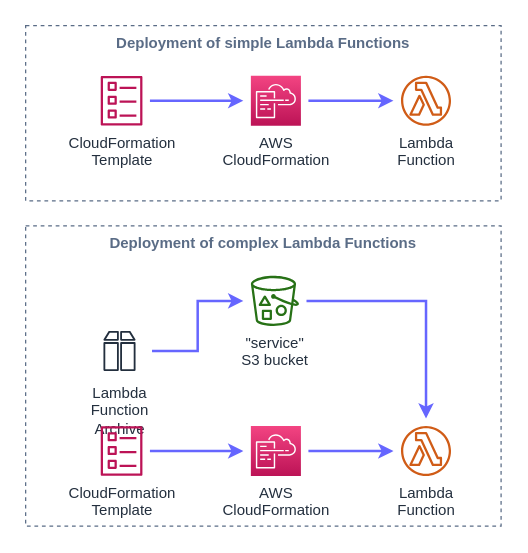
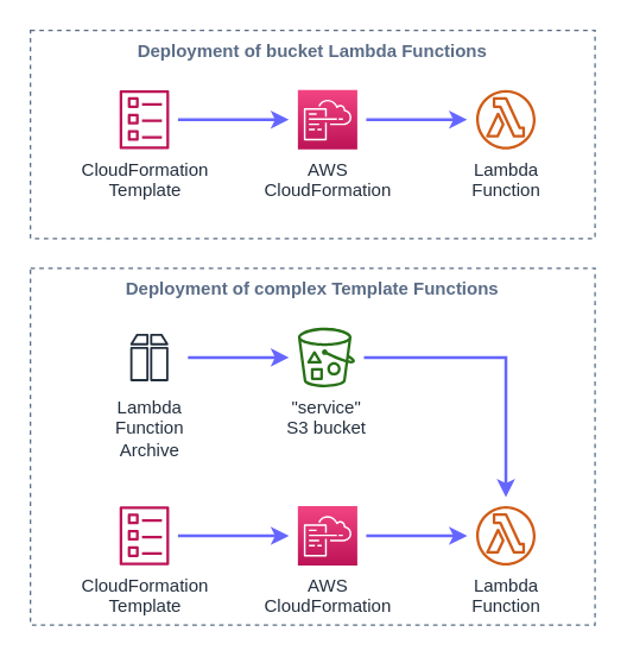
- <mxCell id="17" value="Deployment of simple Lambda Functions" style="fillColor=none;strokeColor=#5A6C86;dashed=1;verticalAlign=top;fontStyle=1;fontColor=#5A6C86;" vertex="1" parent="1"><mxGeometry x="20" y="20" width="380" height="140" as="geometry" /></mxCell>
+ <mxCell id="17" value="Deployment of bucket Lambda Functions" style="fillColor=none;strokeColor=#5A6C86;dashed=1;verticalAlign=top;fontStyle=1;fontColor=#5A6C86;" vertex="1" parent="1"><mxGeometry x="20" y="20" width="380" height="140" as="geometry" /></mxCell>
- <mxCell id="16" value="Deployment of complex Lambda Functions" style="fillColor=none;strokeColor=#5A6C86;dashed=1;verticalAlign=top;fontStyle=1;fontColor=#5A6C86;" vertex="1" parent="1"><mxGeometry x="20" y="180" width="380" height="240" as="geometry" /></mxCell>
+ <mxCell id="16" value="Deployment of complex Template Functions" style="fillColor=none;strokeColor=#5A6C86;dashed=1;verticalAlign=top;fontStyle=1;fontColor=#5A6C86;" vertex="1" parent="1"><mxGeometry x="20" y="180" width="380" height="240" as="geometry" /></mxCell>
- <mxCell id="11" value="Lambda&lt;br&gt;Function&lt;br&gt;Archive" style="outlineConnect=0;fontColor=#232F3E;gradientColor=none;strokeColor=#232F3E;fillColor=#ffffff;dashed=0;verticalLabelPosition=bottom;verticalAlign=top;align=center;html=1;fontSize=12;fontStyle=0;aspect=fixed;shape=mxgraph.aws4.resourceIcon;resIcon=mxgraph.aws4.archive;" vertex="1" parent="1"><mxGeometry x="75" y="260" width="40" height="40" as="geometry" /></mxCell>
+ <mxCell id="11" value="Lambda&lt;br&gt;Function&lt;br&gt;Archive" style="outlineConnect=0;fontColor=#232F3E;gradientColor=none;strokeColor=#232F3E;fillColor=#ffffff;dashed=0;verticalLabelPosition=bottom;verticalAlign=top;align=center;html=1;fontSize=12;fontStyle=0;aspect=fixed;shape=mxgraph.aws4.resourceIcon;resIcon=mxgraph.aws4.archive;" vertex="1" parent="1"><mxGeometry x="80" y="220" width="40" height="40" as="geometry" /></mxCell>
